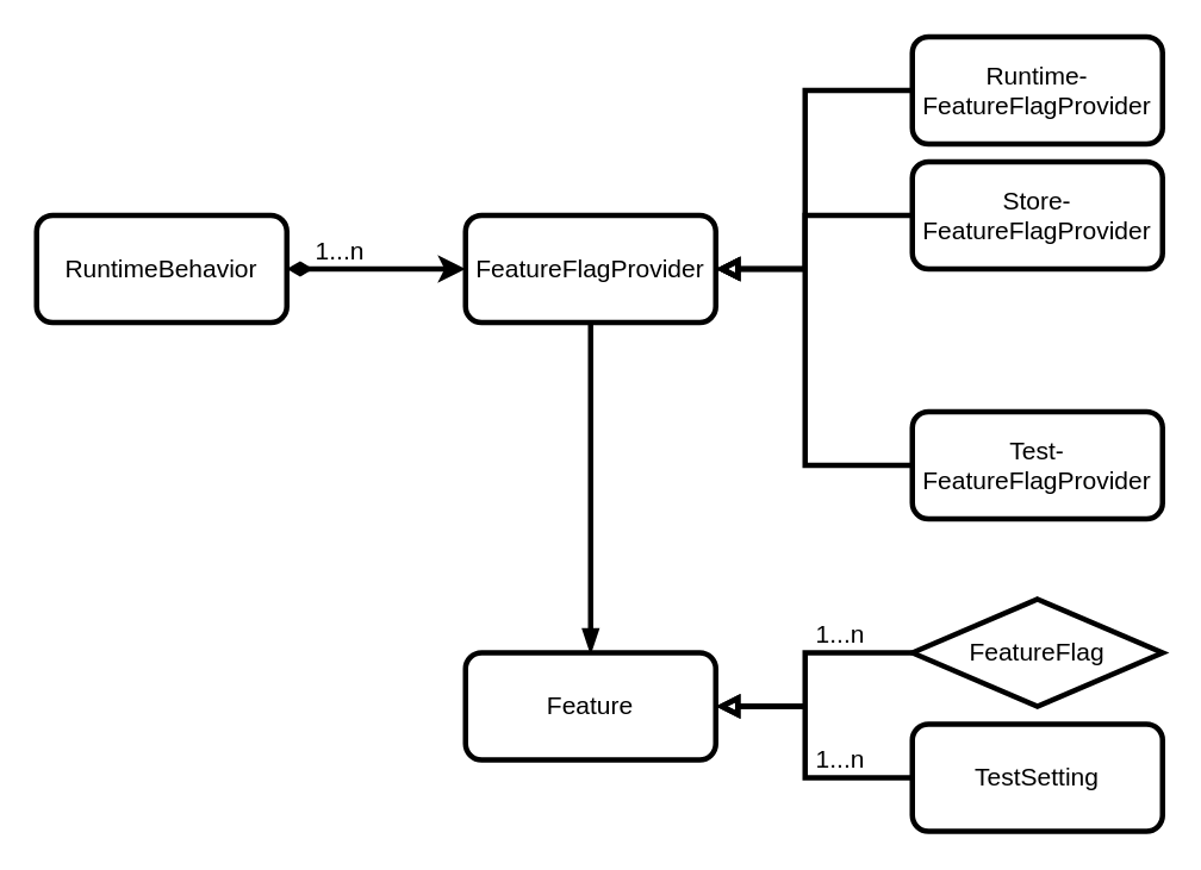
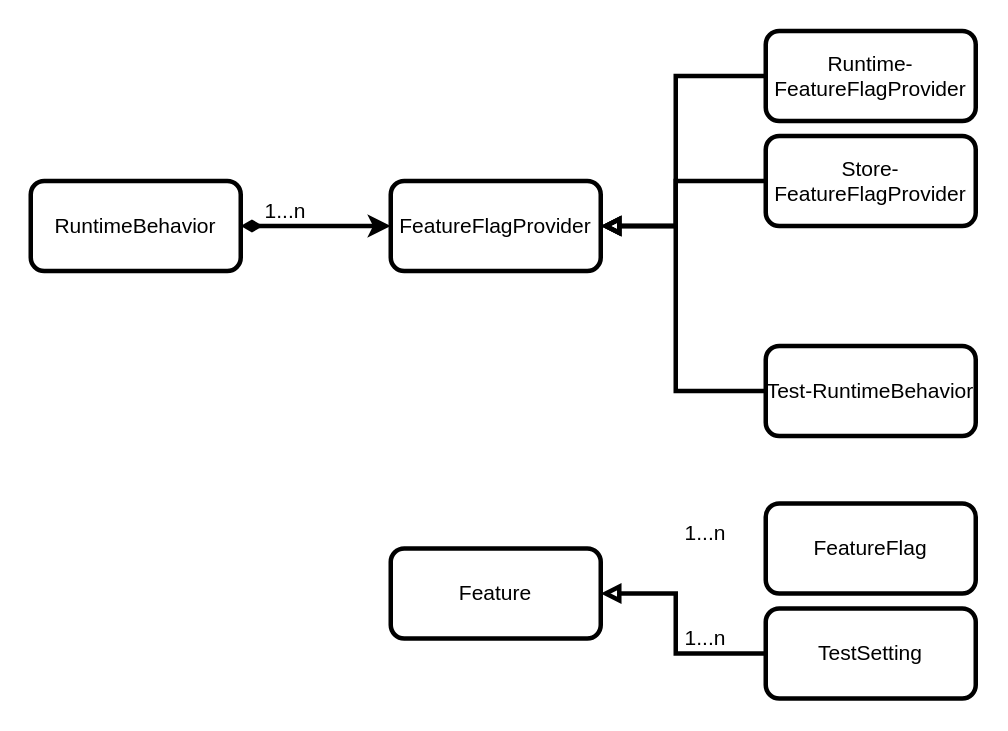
- <mxCell id="9" value="Test-FeatureFlagProvider" style="rounded=1;whiteSpace=wrap;html=1;fontStyle=0;strokeWidth=3;fontSize=14;" vertex="1" parent="1"><mxGeometry x="510" y="230" width="140" height="60" as="geometry" /></mxCell>
+ <mxCell id="9" value="Test-RuntimeBehavior" style="rounded=1;whiteSpace=wrap;html=1;fontStyle=0;strokeWidth=3;fontSize=14;" vertex="1" parent="1"><mxGeometry x="510" y="230" width="140" height="60" as="geometry" /></mxCell>
- <mxCell id="4" style="edgeStyle=orthogonalEdgeStyle;rounded=0;orthogonalLoop=1;jettySize=auto;html=1;exitX=0.5;exitY=1;exitDx=0;exitDy=0;startArrow=none;startFill=0;endArrow=blockThin;endFill=1;strokeWidth=3;" edge="1" parent="1" source="5" target="14"><mxGeometry relative="1" as="geometry" /></mxCell>
- <mxCell id="13" value="" style="edgeStyle=orthogonalEdgeStyle;rounded=0;orthogonalLoop=1;jettySize=auto;html=1;startArrow=block;startFill=0;endArrow=none;endFill=0;strokeWidth=3;" edge="1" parent="1" source="14" target="15"><mxGeometry relative="1" as="geometry"><Array as="points"><mxPoint x="450" y="395" /><mxPoint x="450" y="365" /></Array></mxGeometry></mxCell>
- <mxCell id="15" value="FeatureFlag" style="rhombus;whiteSpace=wrap;html=1;fontStyle=0;strokeWidth=3;fontSize=14;" vertex="1" parent="1"><mxGeometry x="510" y="335" width="140" height="60" as="geometry" /></mxCell>
+ <mxCell id="15" value="FeatureFlag" style="rounded=1;whiteSpace=wrap;html=1;fontStyle=0;strokeWidth=3;fontSize=14;" vertex="1" parent="1"><mxGeometry x="510" y="335" width="140" height="60" as="geometry" /></mxCell>
